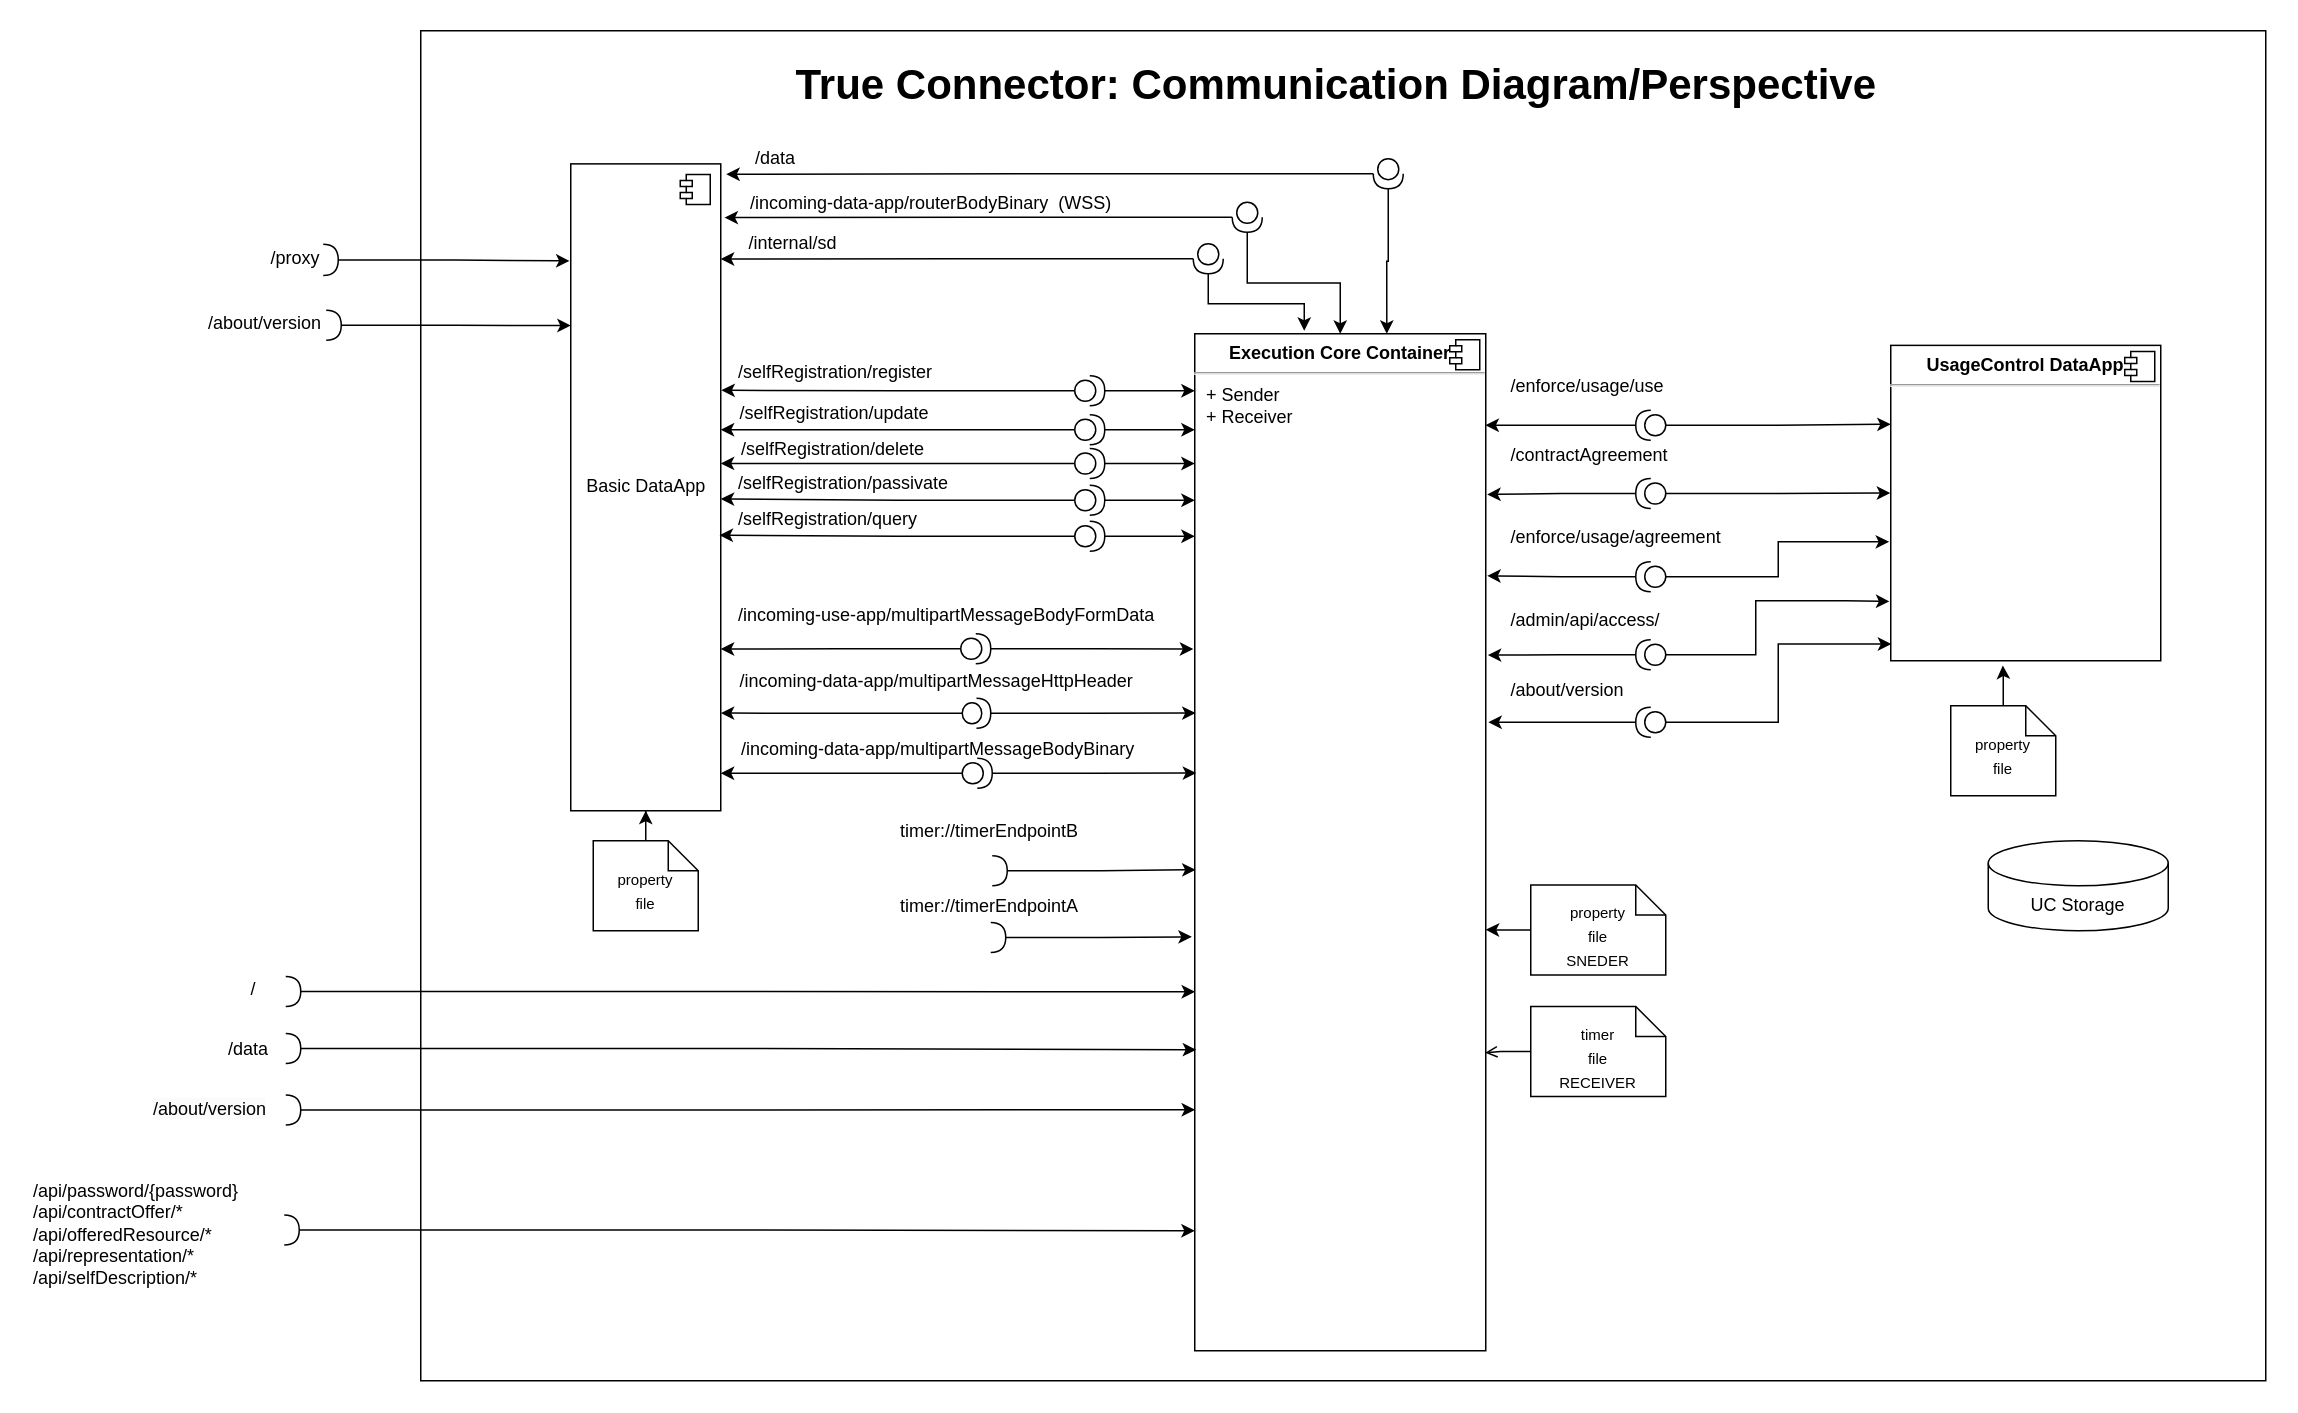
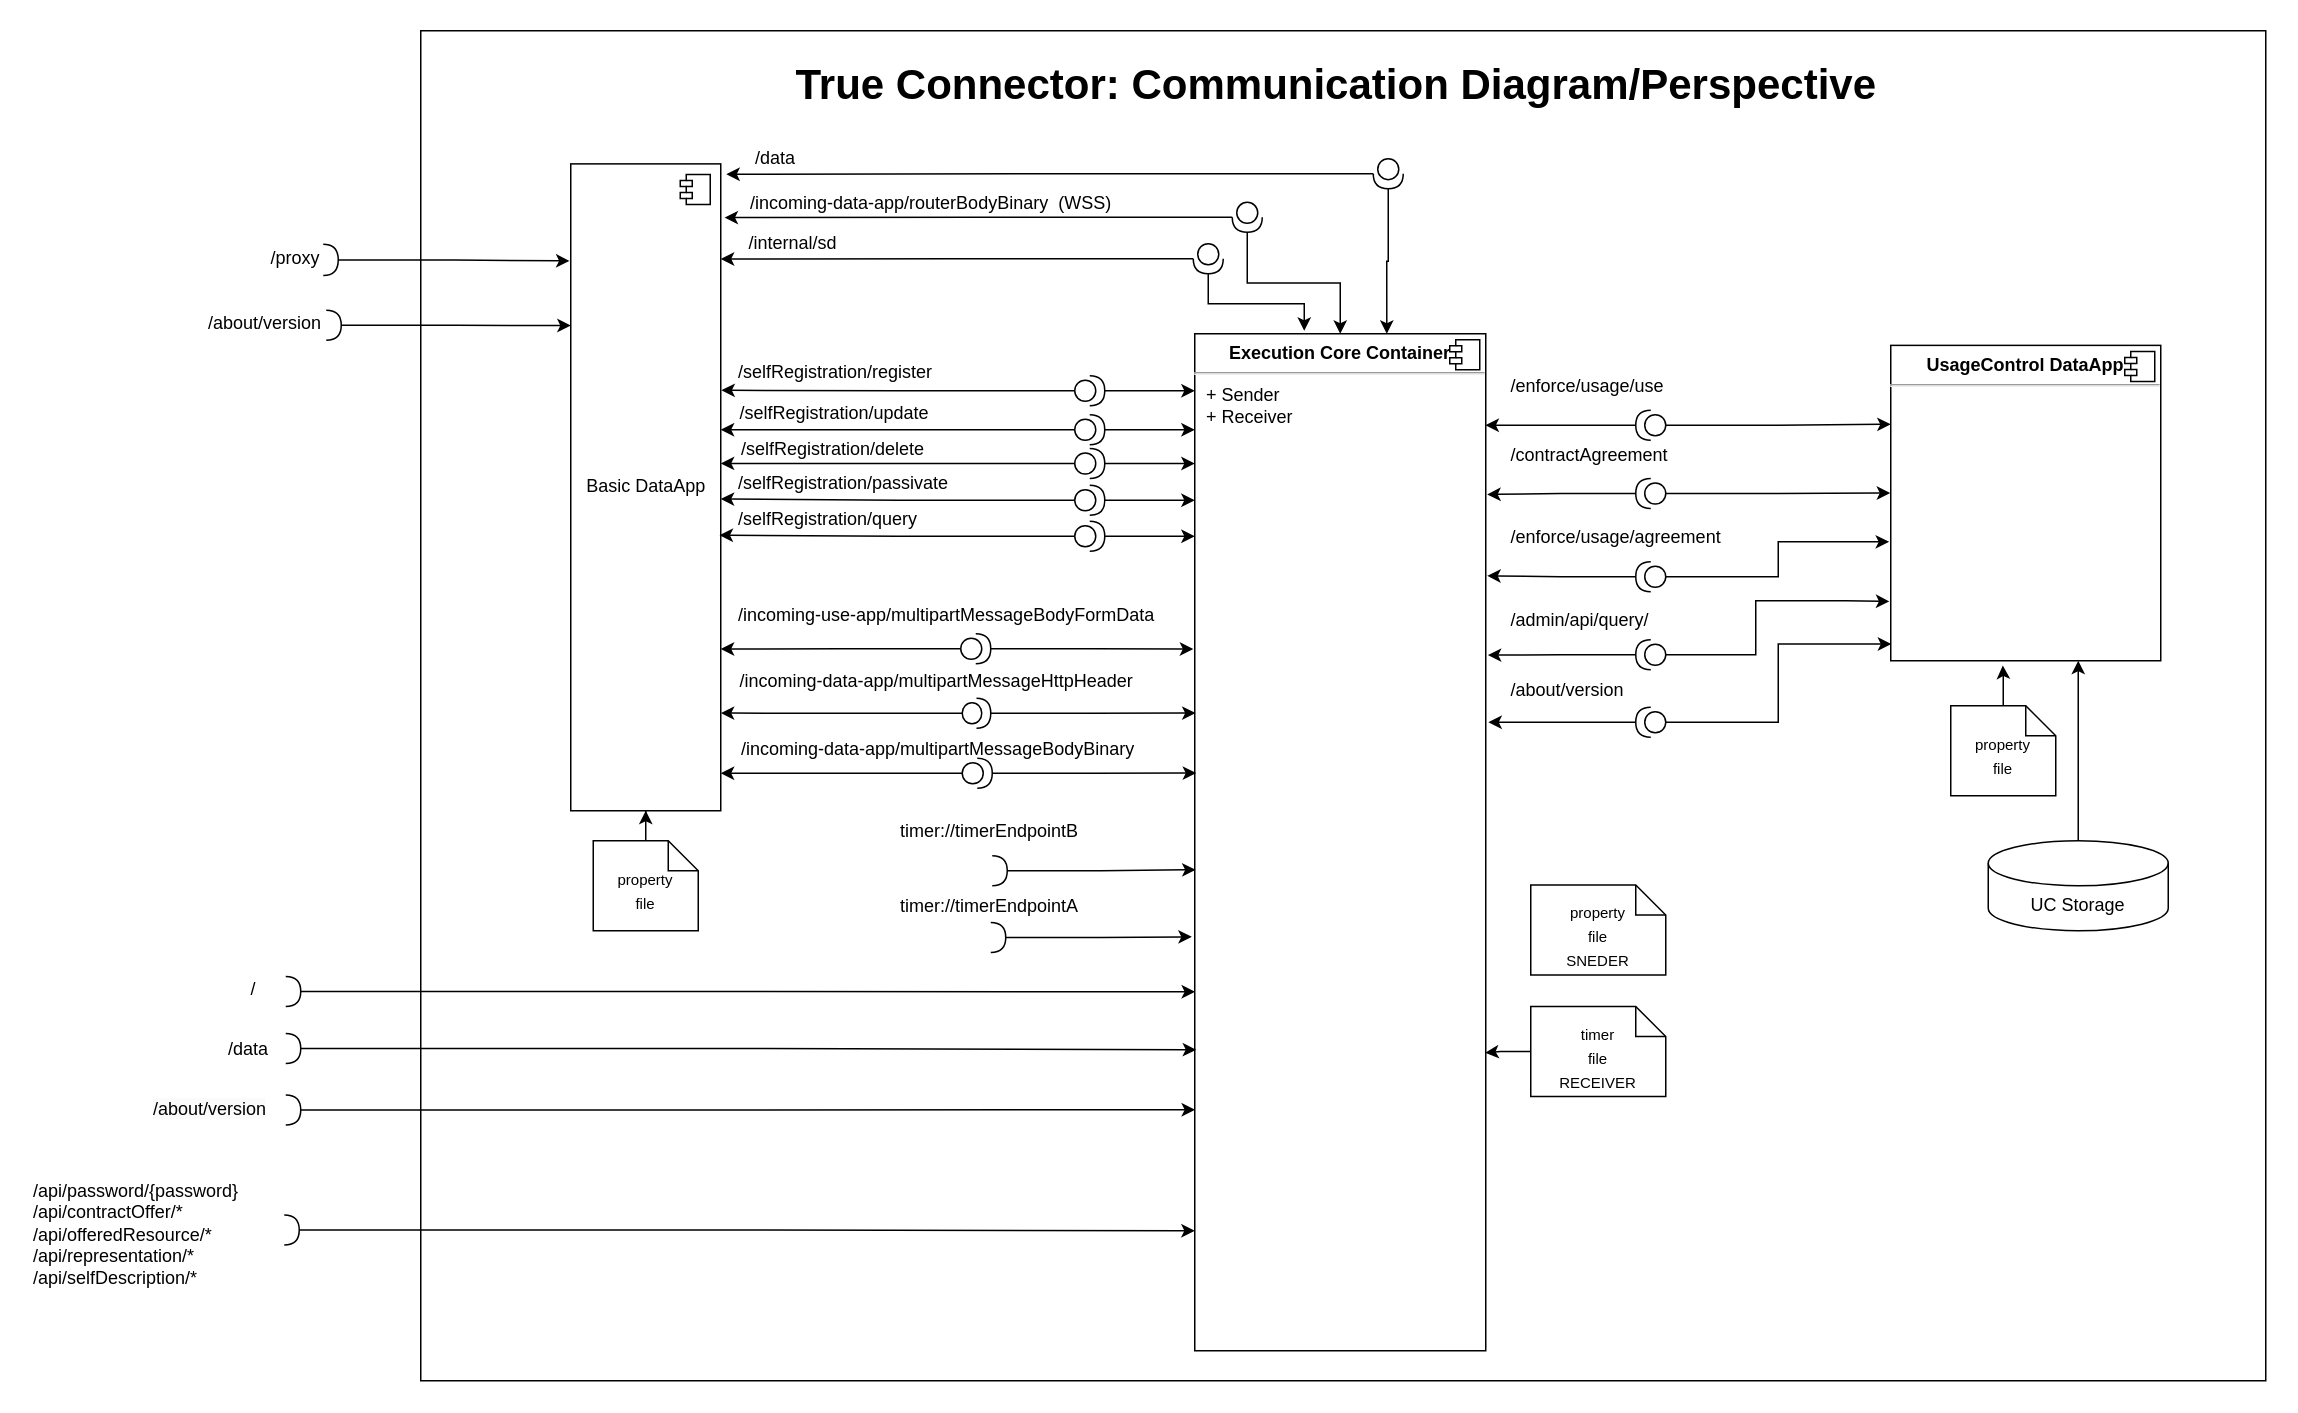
- <mxCell id="33" value="/admin/api/access/" style="text;whiteSpace=wrap;html=1;" vertex="1" parent="1"><mxGeometry x="1005" y="399" width="130" height="25" as="geometry" /></mxCell>
+ <mxCell id="33" value="/admin/api/query/" style="text;whiteSpace=wrap;html=1;" vertex="1" parent="1"><mxGeometry x="1005" y="399" width="130" height="25" as="geometry" /></mxCell>
+ <mxCell id="35" value="" style="edgeStyle=orthogonalEdgeStyle;rounded=0;orthogonalLoop=1;jettySize=auto;html=1;" edge="1" parent="1" source="36" target="5"><mxGeometry relative="1" as="geometry"><Array as="points"><mxPoint x="1385" y="420" /><mxPoint x="1385" y="420" /></Array></mxGeometry></mxCell>
- <mxCell id="100" style="edgeStyle=orthogonalEdgeStyle;rounded=0;orthogonalLoop=1;jettySize=auto;html=1;entryX=1;entryY=0.586;entryDx=0;entryDy=0;entryPerimeter=0;fontSize=10;" edge="1" parent="1" source="101" target="17"><mxGeometry relative="1" as="geometry" /></mxCell>
- <mxCell id="102" style="edgeStyle=orthogonalEdgeStyle;rounded=0;orthogonalLoop=1;jettySize=auto;html=1;entryX=0.998;entryY=0.707;entryDx=0;entryDy=0;entryPerimeter=0;fontSize=10;endArrow=open;" edge="1" parent="1" source="103" target="17"><mxGeometry relative="1" as="geometry" /></mxCell>
+ <mxCell id="102" style="edgeStyle=orthogonalEdgeStyle;rounded=0;orthogonalLoop=1;jettySize=auto;html=1;entryX=0.998;entryY=0.707;entryDx=0;entryDy=0;entryPerimeter=0;fontSize=10;" edge="1" parent="1" source="103" target="17"><mxGeometry relative="1" as="geometry" /></mxCell>
